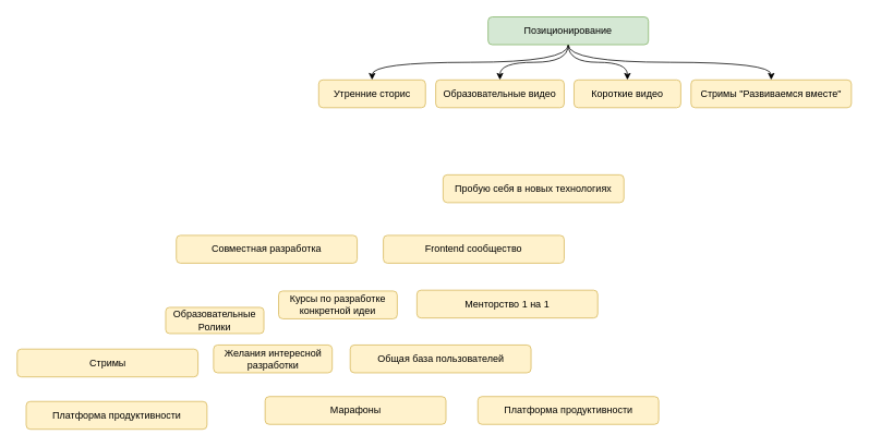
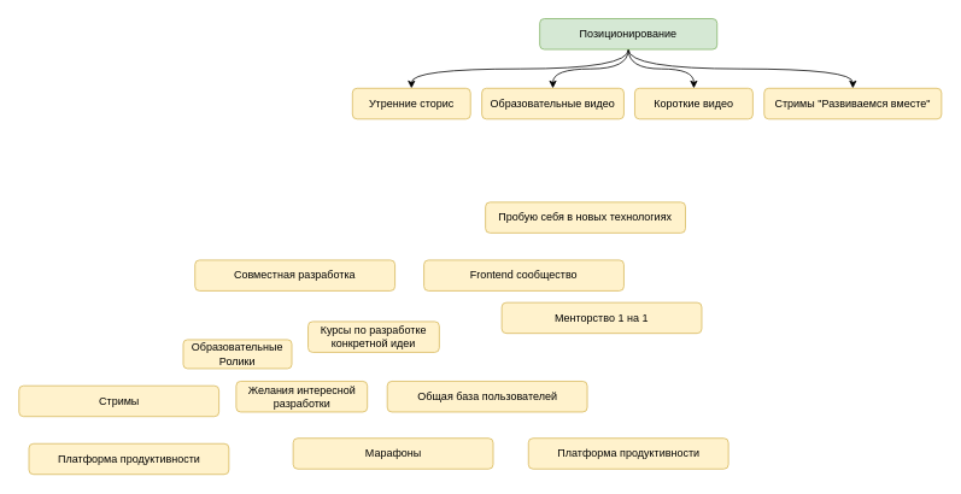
- <mxCell id="18" value="Пробую себя в новых технологиях" style="rounded=1;whiteSpace=wrap;html=1;fillColor=#fff2cc;strokeColor=#d6b656;" vertex="1" parent="1"><mxGeometry x="541" y="213" width="221" height="34" as="geometry" /></mxCell>
+ <mxCell id="18" value="Пробую себя в новых технологиях" style="rounded=1;whiteSpace=wrap;html=1;fillColor=#fff2cc;strokeColor=#d6b656;" vertex="1" parent="1"><mxGeometry x="536" y="223" width="221" height="34" as="geometry" /></mxCell>
- <mxCell id="8" value="Менторство 1 на 1" style="rounded=1;whiteSpace=wrap;html=1;fillColor=#fff2cc;strokeColor=#d6b656;" vertex="1" parent="1"><mxGeometry x="509" y="354" width="221" height="34" as="geometry" /></mxCell>
+ <mxCell id="8" value="Менторство 1 на 1" style="rounded=1;whiteSpace=wrap;html=1;fillColor=#fff2cc;strokeColor=#d6b656;" vertex="1" parent="1"><mxGeometry x="554" y="334" width="221" height="34" as="geometry" /></mxCell>
